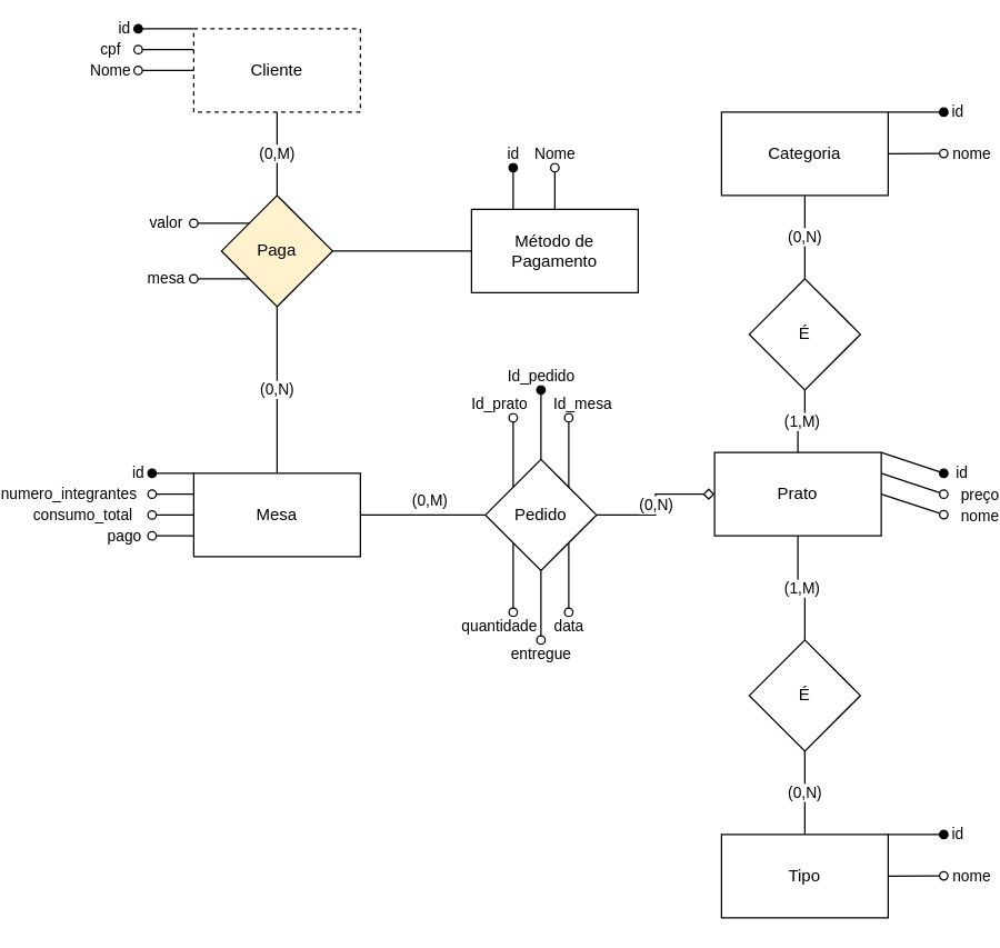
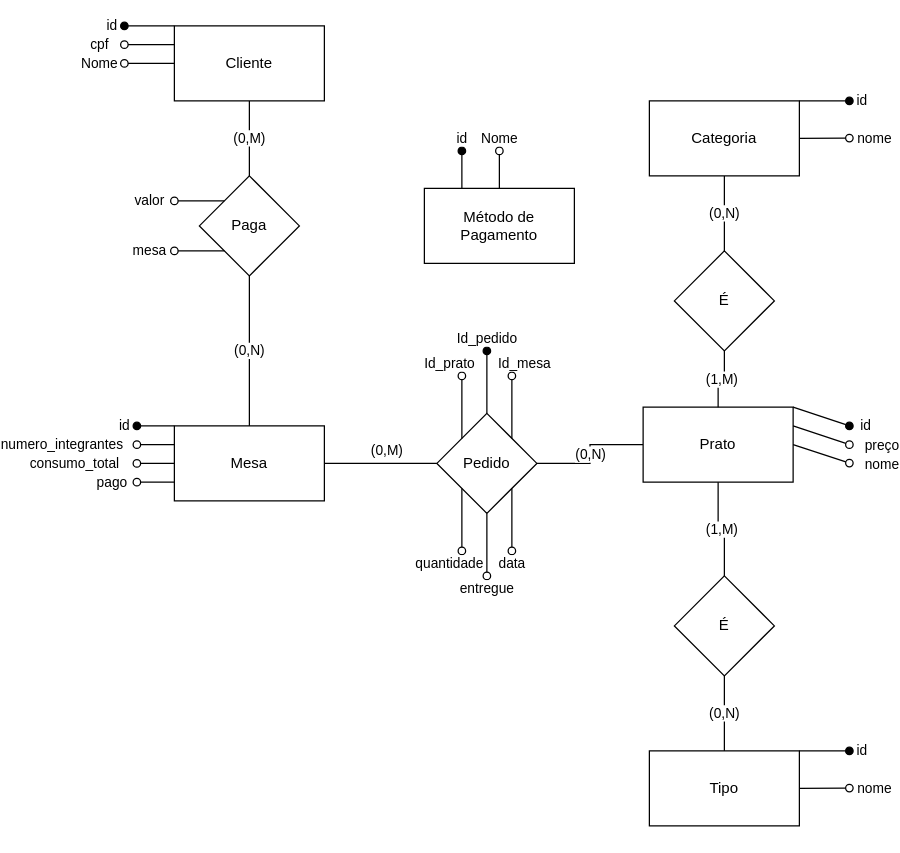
- <mxCell id="20" value="Cliente" style="rounded=0;whiteSpace=wrap;html=1;dashed=1;" parent="1" vertex="1"><mxGeometry x="60" y="20" width="120" height="60" as="geometry" /></mxCell>
+ <mxCell id="20" value="Cliente" style="rounded=0;whiteSpace=wrap;html=1;" parent="1" vertex="1"><mxGeometry x="60" y="20" width="120" height="60" as="geometry" /></mxCell>
- <mxCell id="15" value="Paga" style="rhombus;whiteSpace=wrap;html=1;fillColor=#fff2cc;" parent="1" vertex="1"><mxGeometry x="80" y="140" width="80" height="80" as="geometry" /></mxCell>
+ <mxCell id="15" value="Paga" style="rhombus;whiteSpace=wrap;html=1;" parent="1" vertex="1"><mxGeometry x="80" y="140" width="80" height="80" as="geometry" /></mxCell>
- <mxCell id="14" value="" style="edgeStyle=orthogonalEdgeStyle;rounded=0;orthogonalLoop=1;jettySize=auto;html=1;endArrow=none;endFill=0;" edge="1" parent="1" source="15" target="42"><mxGeometry relative="1" as="geometry" /></mxCell>
- <mxCell id="3" value="(0,N)" style="edgeStyle=orthogonalEdgeStyle;rounded=0;orthogonalLoop=1;jettySize=auto;html=1;endArrow=diamond;endFill=0;" parent="1" source="4" target="26" edge="1"><mxGeometry relative="1" as="geometry" /></mxCell>
+ <mxCell id="3" value="(0,N)" style="edgeStyle=orthogonalEdgeStyle;rounded=0;orthogonalLoop=1;jettySize=auto;html=1;endArrow=none;endFill=0;" parent="1" source="4" target="26" edge="1"><mxGeometry relative="1" as="geometry" /></mxCell>
